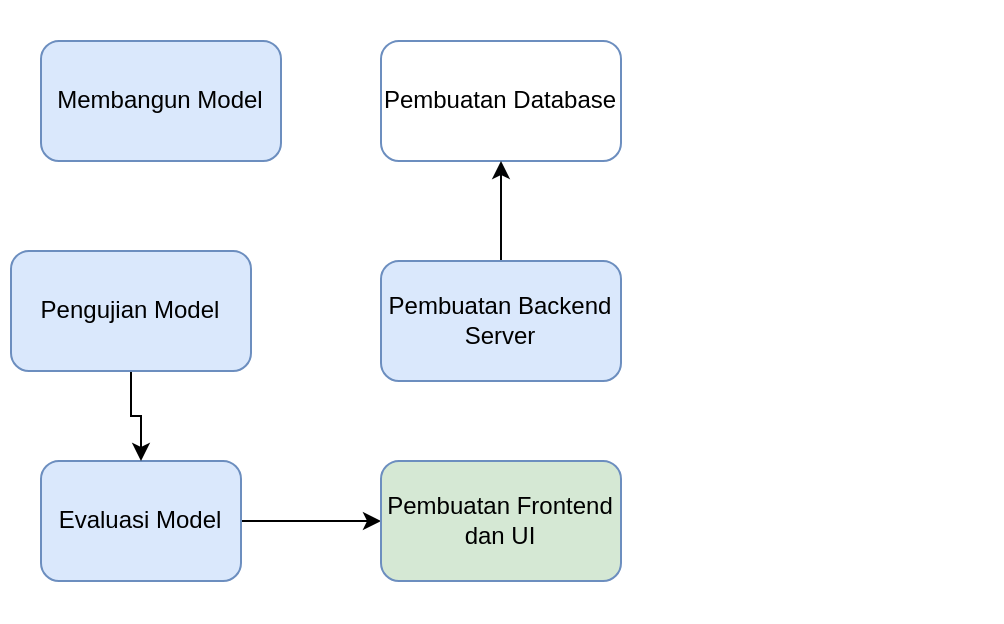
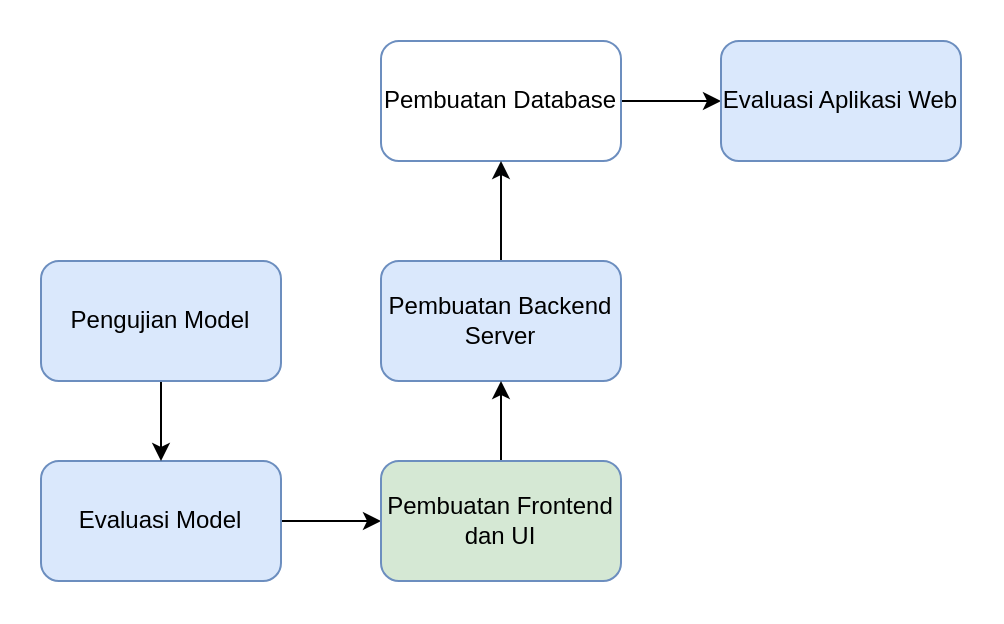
- <mxCell id="6" value="Membangun Model" style="rounded=1;whiteSpace=wrap;html=1;fillColor=#dae8fc;strokeColor=#6c8ebf;" vertex="1" parent="1"><mxGeometry x="20" y="20" width="120" height="60" as="geometry" /></mxCell>
+ <mxCell id="7" value="" style="edgeStyle=orthogonalEdgeStyle;rounded=0;orthogonalLoop=1;jettySize=auto;html=1;" edge="1" parent="1" source="8" target="13"><mxGeometry relative="1" as="geometry" /></mxCell>
+ <mxCell id="13" value="Evaluasi Aplikasi Web" style="rounded=1;whiteSpace=wrap;html=1;fillColor=#dae8fc;strokeColor=#6c8ebf;" vertex="1" parent="1"><mxGeometry x="360" y="20" width="120" height="60" as="geometry" /></mxCell>
- <mxCell id="5" value="Pengujian Model" style="rounded=1;whiteSpace=wrap;html=1;fillColor=#dae8fc;strokeColor=#6c8ebf;" vertex="1" parent="1"><mxGeometry x="5" y="125" width="120" height="60" as="geometry" /></mxCell>
+ <mxCell id="5" value="Pengujian Model" style="rounded=1;whiteSpace=wrap;html=1;fillColor=#dae8fc;strokeColor=#6c8ebf;" vertex="1" parent="1"><mxGeometry x="20" y="130" width="120" height="60" as="geometry" /></mxCell>
+ <mxCell id="11" value="" style="edgeStyle=orthogonalEdgeStyle;rounded=0;orthogonalLoop=1;jettySize=auto;html=1;" edge="1" parent="1" source="12" target="10"><mxGeometry relative="1" as="geometry" /></mxCell>
- <mxCell id="3" value="Evaluasi Model" style="rounded=1;whiteSpace=wrap;html=1;fillColor=#dae8fc;strokeColor=#6c8ebf;" vertex="1" parent="1"><mxGeometry x="20" y="230" width="100" height="60" as="geometry" /></mxCell>
+ <mxCell id="3" value="Evaluasi Model" style="rounded=1;whiteSpace=wrap;html=1;fillColor=#dae8fc;strokeColor=#6c8ebf;" vertex="1" parent="1"><mxGeometry x="20" y="230" width="120" height="60" as="geometry" /></mxCell>
